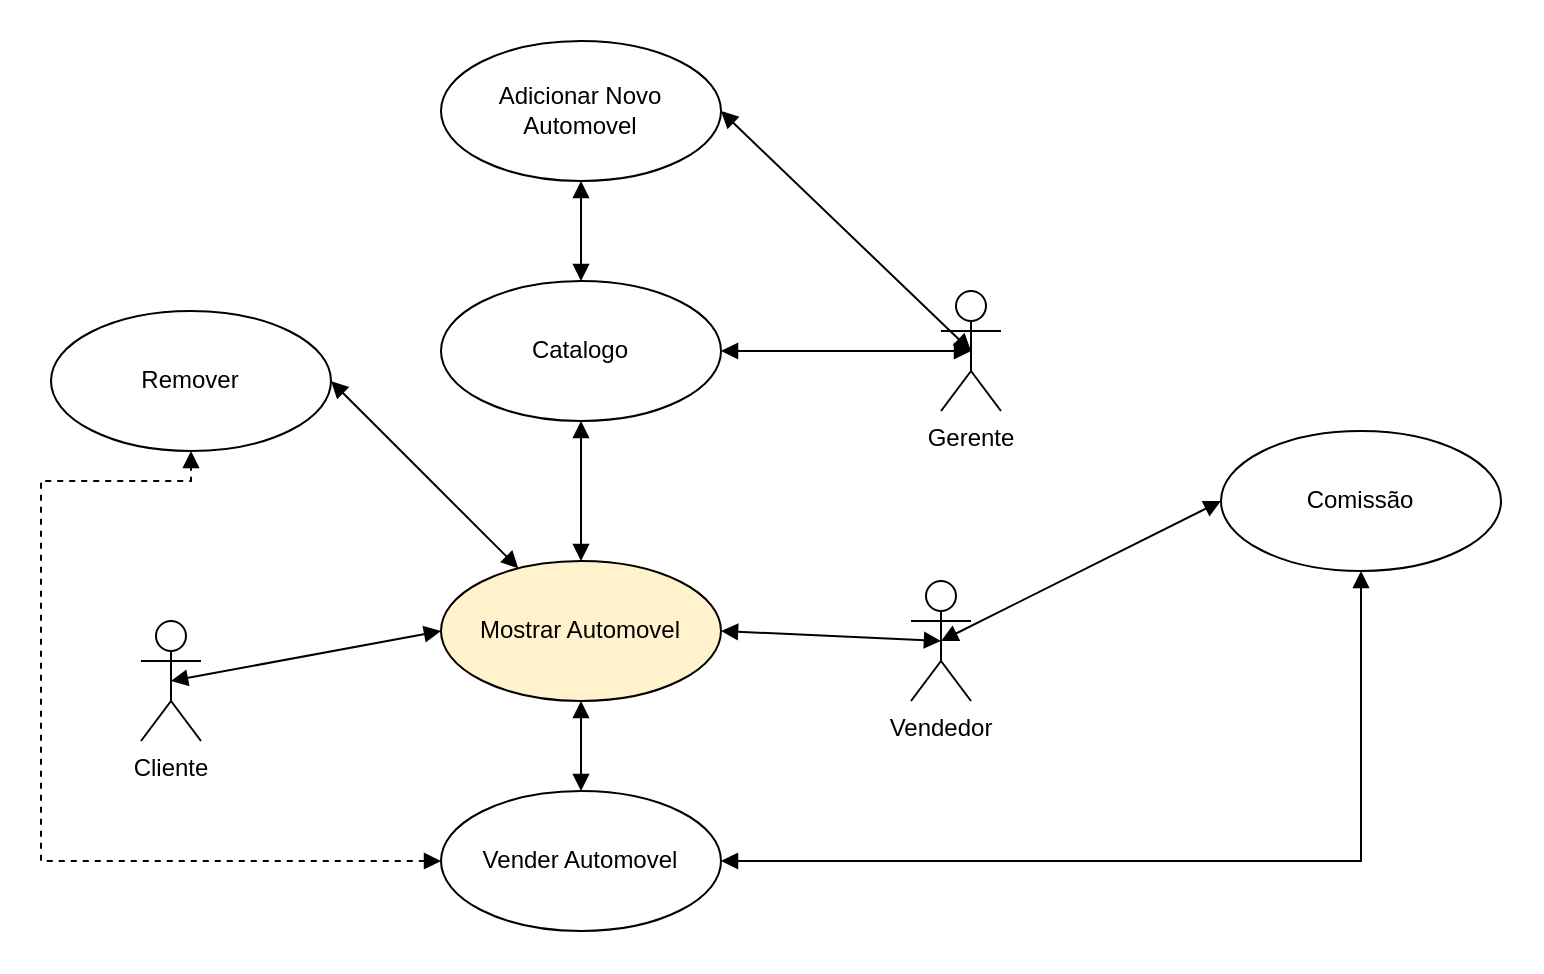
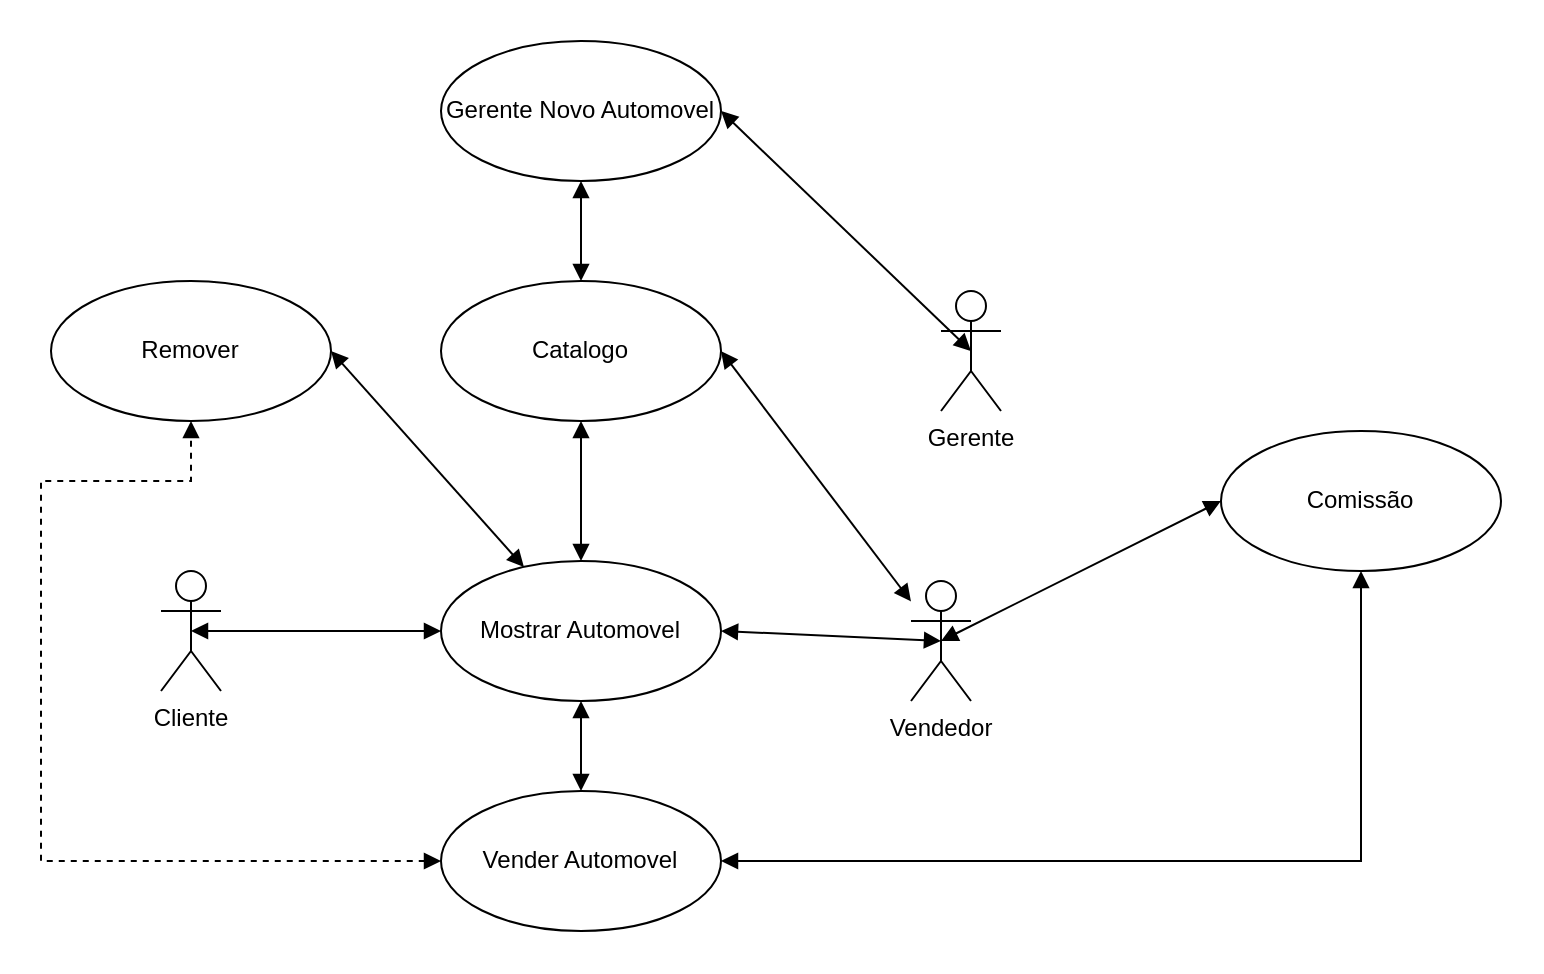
- <mxCell id="13" value="Adicionar Novo Automovel" style="ellipse;whiteSpace=wrap;html=1;" vertex="1" parent="1"><mxGeometry x="220" y="20" width="140" height="70" as="geometry" /></mxCell>
+ <mxCell id="13" value="Gerente Novo Automovel" style="ellipse;whiteSpace=wrap;html=1;" vertex="1" parent="1"><mxGeometry x="220" y="20" width="140" height="70" as="geometry" /></mxCell>
- <mxCell id="11" value="" style="endArrow=block;startArrow=block;endFill=1;startFill=1;html=1;rounded=0;exitX=1;exitY=0.5;exitDx=0;exitDy=0;entryX=0.5;entryY=0.5;entryDx=0;entryDy=0;entryPerimeter=0;" edge="1" parent="1" source="10" target="4"><mxGeometry width="160" relative="1" as="geometry"><mxPoint x="370" y="325" as="sourcePoint" /><mxPoint x="495" y="325" as="targetPoint" /></mxGeometry></mxCell>
+ <mxCell id="11" value="" style="endArrow=block;startArrow=block;endFill=1;startFill=1;html=1;rounded=0;exitX=1;exitY=0.5;exitDx=0;exitDy=0;" edge="1" parent="1" source="10" target="2"><mxGeometry width="160" relative="1" as="geometry"><mxPoint x="370" y="325" as="sourcePoint" /><mxPoint x="495" y="325" as="targetPoint" /></mxGeometry></mxCell>
- <mxCell id="12" value="Remover" style="ellipse;whiteSpace=wrap;html=1;" vertex="1" parent="1"><mxGeometry x="25" y="155" width="140" height="70" as="geometry" /></mxCell>
+ <mxCell id="12" value="Remover" style="ellipse;whiteSpace=wrap;html=1;" vertex="1" parent="1"><mxGeometry x="25" y="140" width="140" height="70" as="geometry" /></mxCell>
- <mxCell id="3" value="Mostrar Automovel" style="ellipse;whiteSpace=wrap;html=1;fillColor=#fff2cc;" vertex="1" parent="1"><mxGeometry x="220" y="280" width="140" height="70" as="geometry" /></mxCell>
+ <mxCell id="3" value="Mostrar Automovel" style="ellipse;whiteSpace=wrap;html=1;" vertex="1" parent="1"><mxGeometry x="220" y="280" width="140" height="70" as="geometry" /></mxCell>
- <mxCell id="9" value="Cliente" style="shape=umlActor;verticalLabelPosition=bottom;verticalAlign=top;html=1;" vertex="1" parent="1"><mxGeometry x="70" y="310" width="30" height="60" as="geometry" /></mxCell>
+ <mxCell id="9" value="Cliente" style="shape=umlActor;verticalLabelPosition=bottom;verticalAlign=top;html=1;" vertex="1" parent="1"><mxGeometry x="80" y="285" width="30" height="60" as="geometry" /></mxCell>
